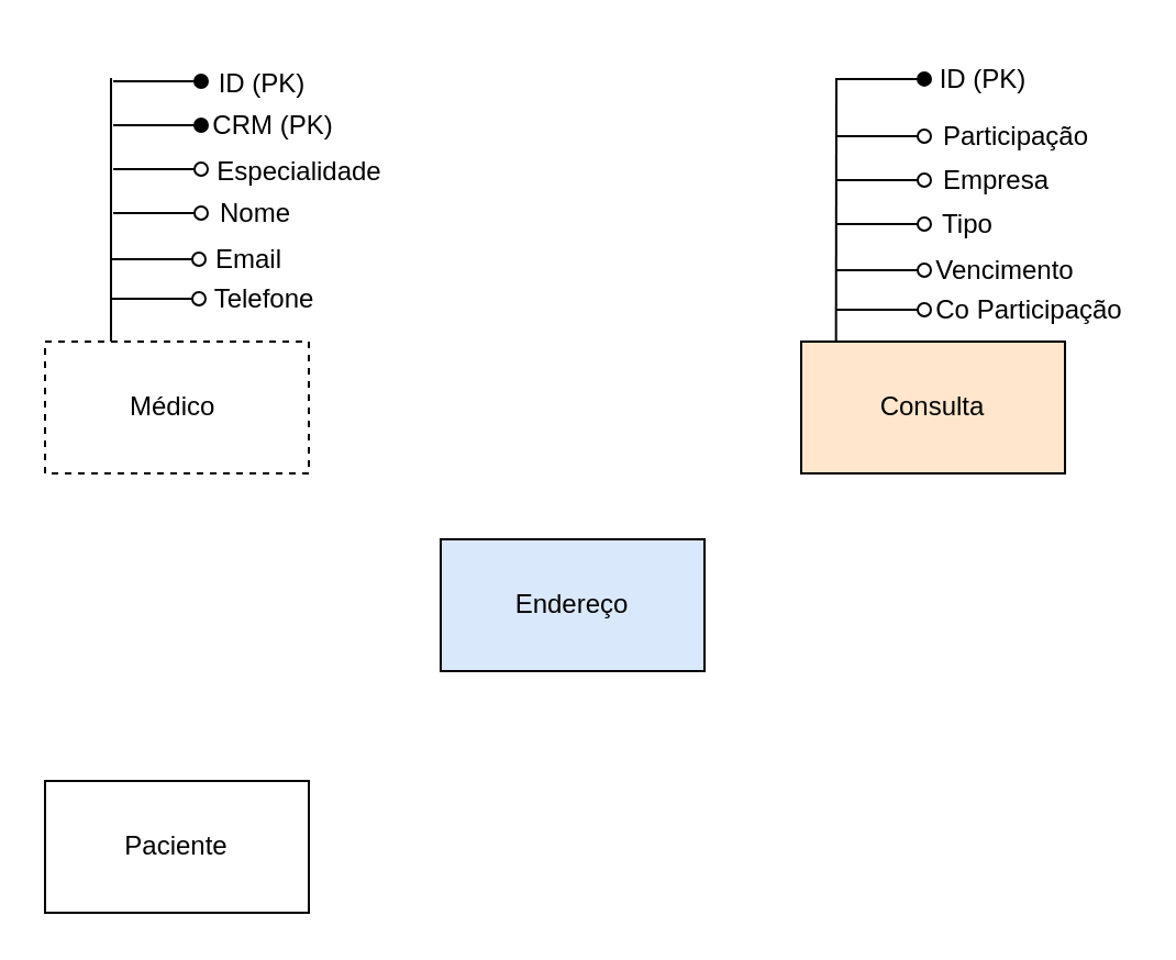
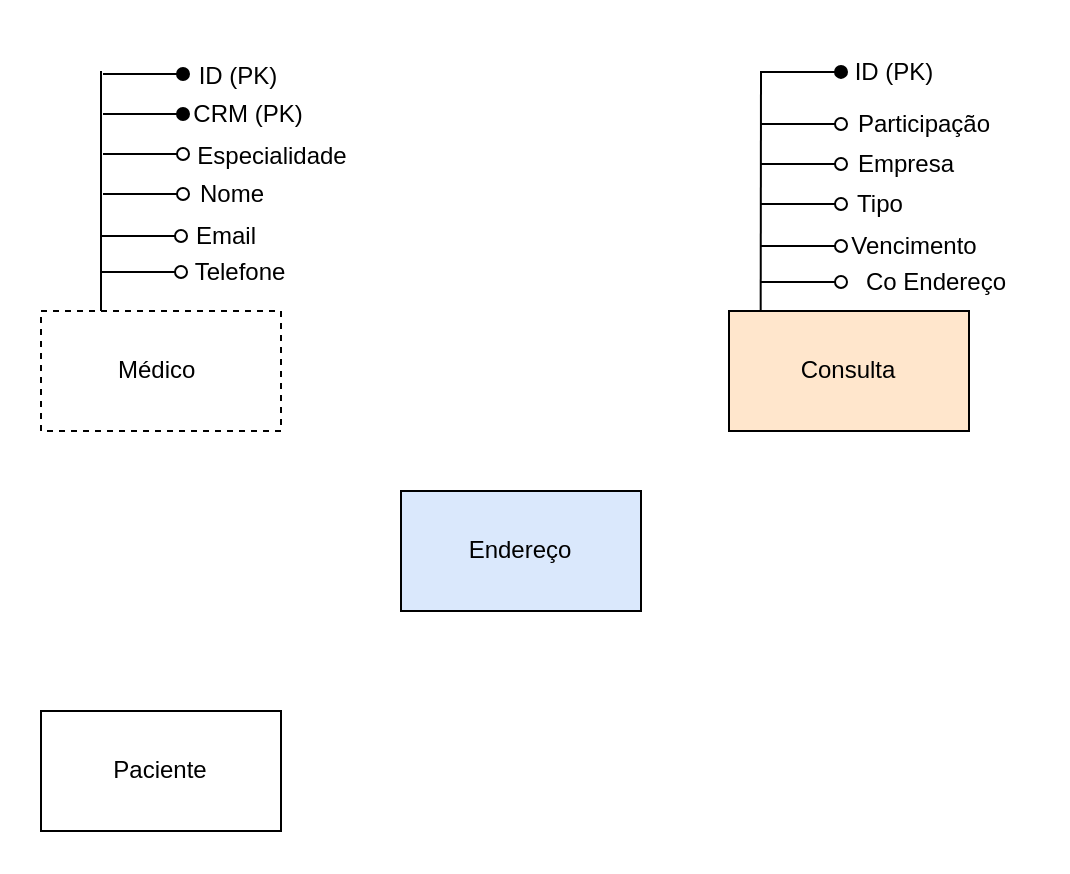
- <mxCell id="29" value="Co Participação" style="text;html=1;align=center;verticalAlign=middle;whiteSpace=wrap;rounded=0;" vertex="1" parent="1"><mxGeometry x="423" y="126" width="90" height="30" as="geometry" /></mxCell>
+ <mxCell id="29" value="Co Endereço" style="text;html=1;align=center;verticalAlign=middle;whiteSpace=wrap;rounded=0;" vertex="1" parent="1"><mxGeometry x="423" y="126" width="90" height="30" as="geometry" /></mxCell>
